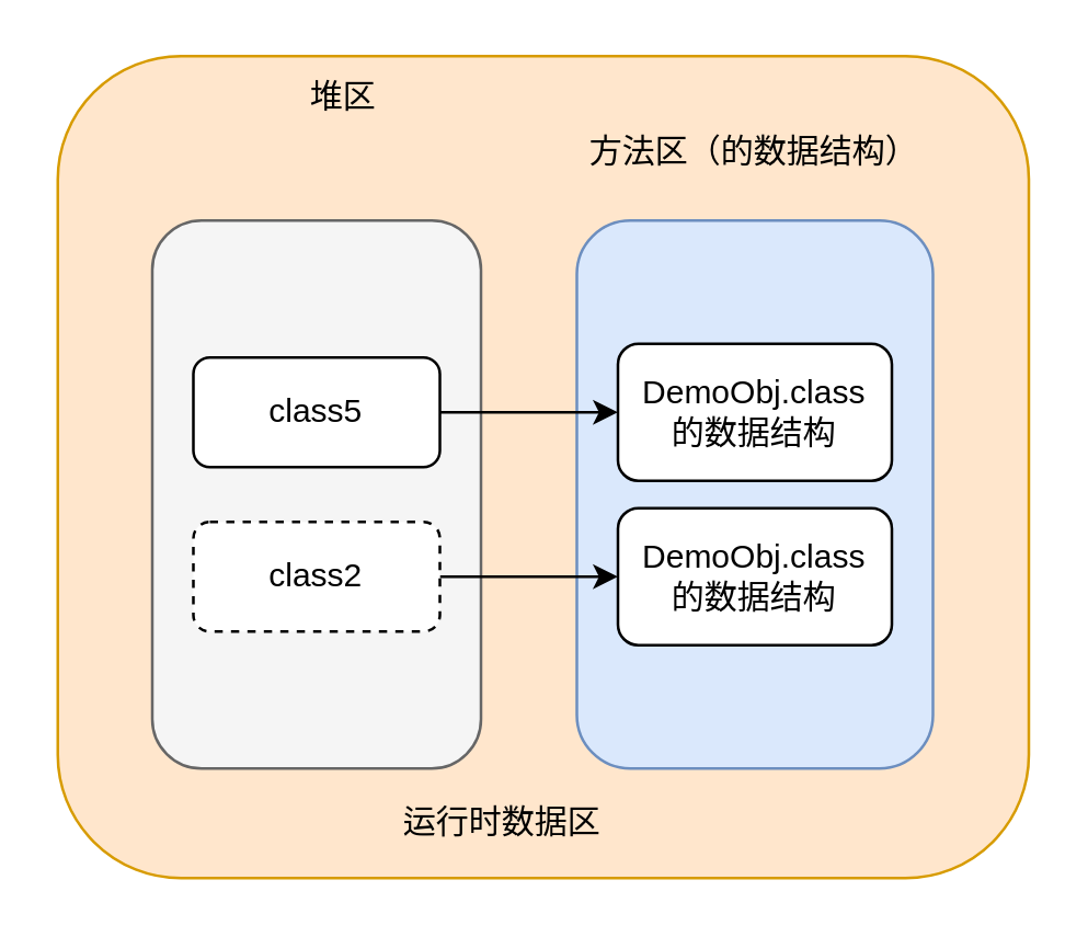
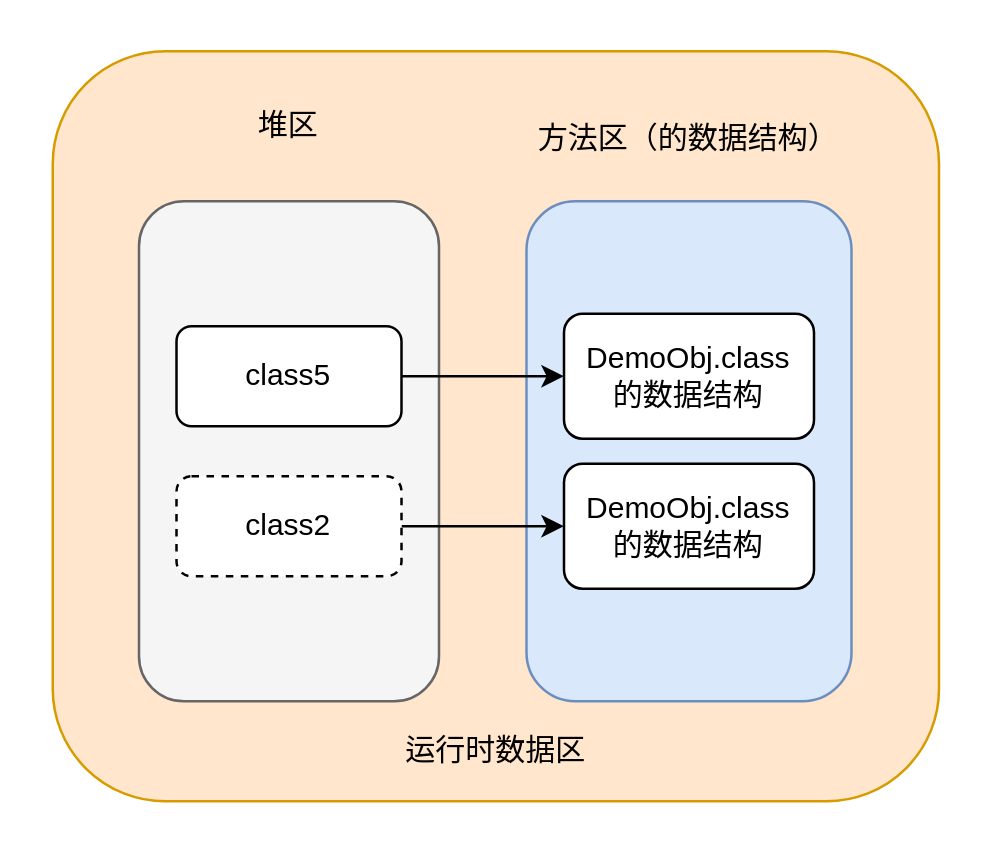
- <mxCell id="6" value="堆区" style="text;html=1;strokeColor=none;fillColor=none;align=center;verticalAlign=middle;whiteSpace=wrap;rounded=0;" vertex="1" parent="1"><mxGeometry x="105" y="25" width="40" height="20" as="geometry" /></mxCell>
+ <mxCell id="6" value="堆区" style="text;html=1;strokeColor=none;fillColor=none;align=center;verticalAlign=middle;whiteSpace=wrap;rounded=0;" vertex="1" parent="1"><mxGeometry x="95" y="40" width="40" height="20" as="geometry" /></mxCell>
- <mxCell id="5" value="运行时数据区" style="text;html=1;strokeColor=none;fillColor=none;align=center;verticalAlign=middle;whiteSpace=wrap;rounded=0;" vertex="1" parent="1"><mxGeometry x="127.75" y="290" width="110" height="20" as="geometry" /></mxCell>
+ <mxCell id="5" value="运行时数据区" style="text;html=1;strokeColor=none;fillColor=none;align=center;verticalAlign=middle;whiteSpace=wrap;rounded=0;" vertex="1" parent="1"><mxGeometry x="142.75" y="290" width="110" height="20" as="geometry" /></mxCell>
